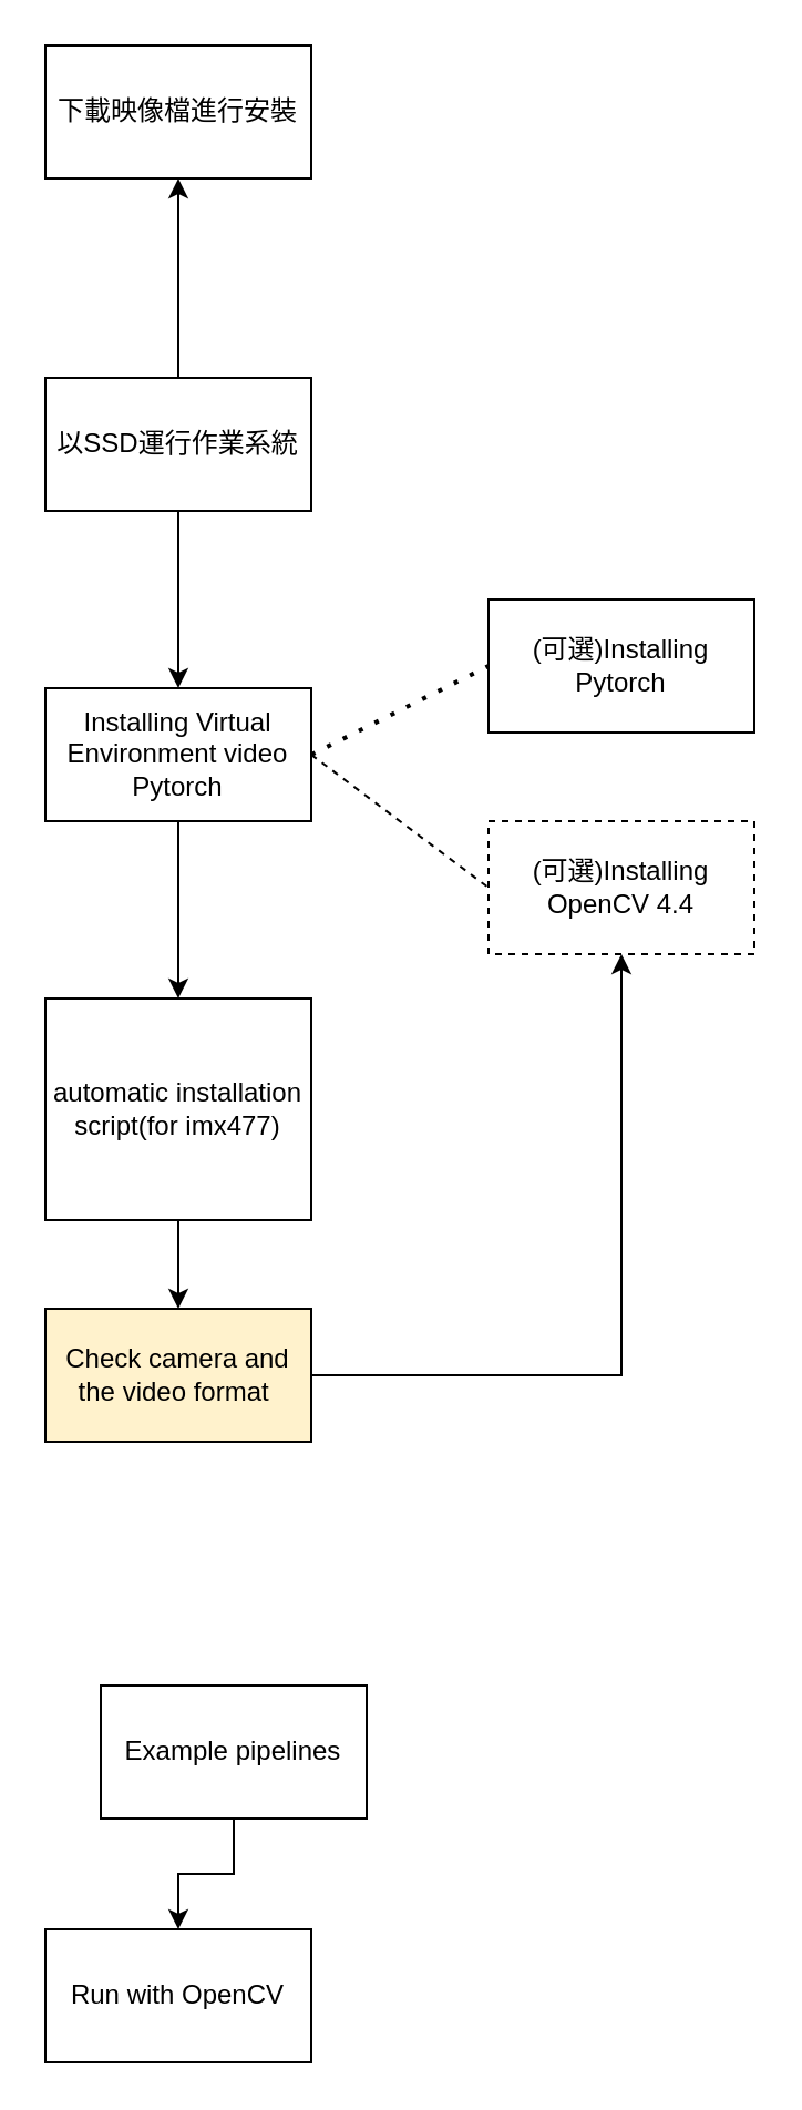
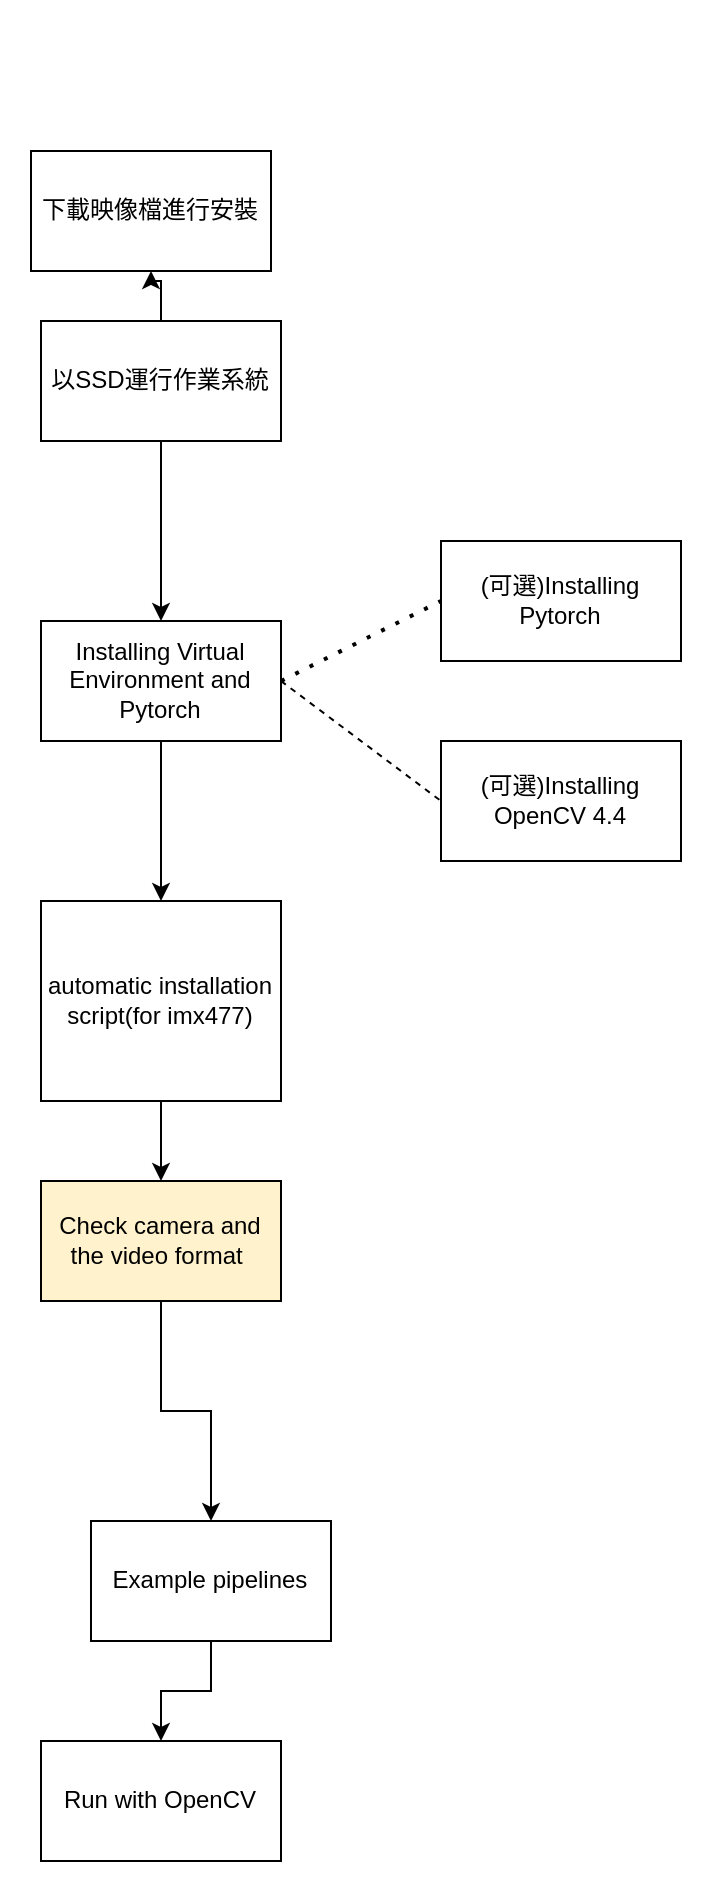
- <mxCell id="7" value="下載映像檔進行安裝" style="rounded=0;whiteSpace=wrap;html=1;" vertex="1" parent="1"><mxGeometry x="20" y="20" width="120" height="60" as="geometry" /></mxCell>
+ <mxCell id="7" value="下載映像檔進行安裝" style="rounded=0;whiteSpace=wrap;html=1;" vertex="1" parent="1"><mxGeometry x="15" y="75" width="120" height="60" as="geometry" /></mxCell>
- <mxCell id="4" value="以SSD運行作業系統" style="rounded=0;whiteSpace=wrap;html=1;" parent="1" vertex="1"><mxGeometry x="20" y="170" width="120" height="60" as="geometry" /></mxCell>
+ <mxCell id="4" value="以SSD運行作業系統" style="rounded=0;whiteSpace=wrap;html=1;" parent="1" vertex="1"><mxGeometry x="20" y="160" width="120" height="60" as="geometry" /></mxCell>
- <mxCell id="6" value="Installing Virtual Environment video Pytorch" style="rounded=0;whiteSpace=wrap;html=1;" parent="1" vertex="1"><mxGeometry x="20" y="310" width="120" height="60" as="geometry" /></mxCell>
+ <mxCell id="6" value="Installing Virtual Environment and Pytorch" style="rounded=0;whiteSpace=wrap;html=1;" parent="1" vertex="1"><mxGeometry x="20" y="310" width="120" height="60" as="geometry" /></mxCell>
- <mxCell id="9" value="(可選)Installing OpenCV 4.4" style="rounded=0;whiteSpace=wrap;html=1;dashed=1;" vertex="1" parent="1"><mxGeometry x="220" y="370" width="120" height="60" as="geometry" /></mxCell>
+ <mxCell id="9" value="(可選)Installing OpenCV 4.4" style="rounded=0;whiteSpace=wrap;html=1;" vertex="1" parent="1"><mxGeometry x="220" y="370" width="120" height="60" as="geometry" /></mxCell>
- <mxCell id="14" value="" style="edgeStyle=orthogonalEdgeStyle;rounded=0;orthogonalLoop=1;jettySize=auto;html=1;" edge="1" parent="1" source="15" target="9"><mxGeometry relative="1" as="geometry" /></mxCell>
+ <mxCell id="14" value="" style="edgeStyle=orthogonalEdgeStyle;rounded=0;orthogonalLoop=1;jettySize=auto;html=1;" edge="1" parent="1" source="15" target="17"><mxGeometry relative="1" as="geometry" /></mxCell>
